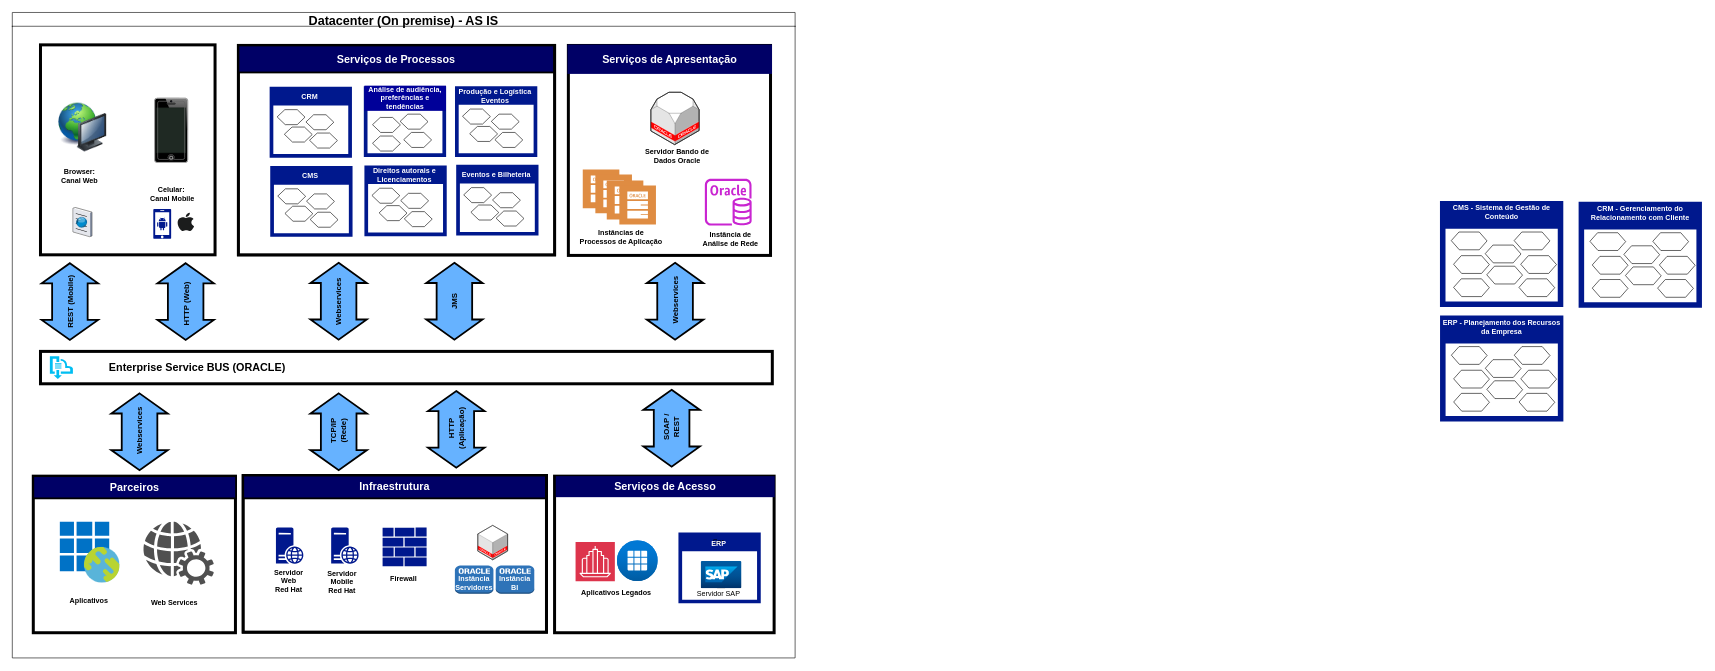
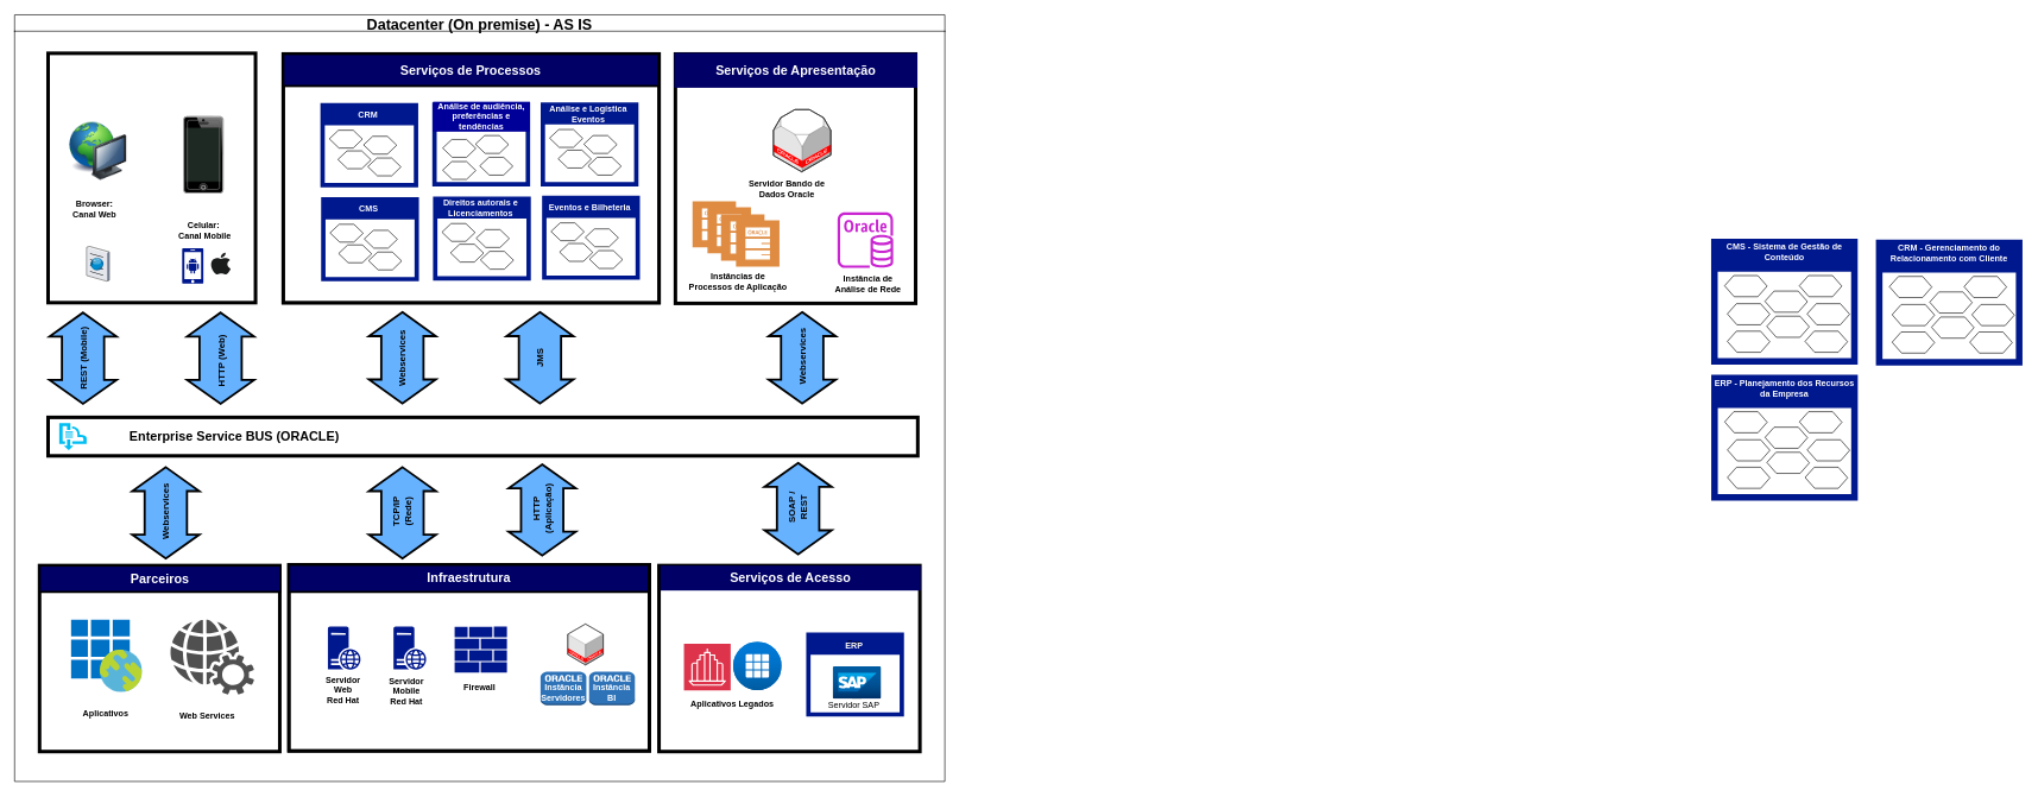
- <mxCell id="59" value="Produção e Logística Eventos" style="text;html=1;align=center;verticalAlign=middle;whiteSpace=wrap;rounded=0;fontColor=#FFFFFF;fontStyle=1" parent="53" vertex="1"><mxGeometry width="140" height="33" as="geometry" /></mxCell>
+ <mxCell id="59" value="Análise e Logística Eventos" style="text;html=1;align=center;verticalAlign=middle;whiteSpace=wrap;rounded=0;fontColor=#FFFFFF;fontStyle=1" parent="53" vertex="1"><mxGeometry width="140" height="33" as="geometry" /></mxCell>
- <mxCell id="109" value="&lt;b&gt;Servidor Bando de Dados Oracle&lt;/b&gt;" style="text;html=1;align=center;verticalAlign=middle;whiteSpace=wrap;rounded=0;container=0;" parent="1" vertex="1"><mxGeometry x="1072.49" y="246" width="113" height="27.27" as="geometry" /></mxCell>
+ <mxCell id="109" value="&lt;b&gt;Servidor Bando de Dados Oracle&lt;/b&gt;" style="text;html=1;align=center;verticalAlign=middle;whiteSpace=wrap;rounded=0;container=0;" parent="1" vertex="1"><mxGeometry x="1047.49" y="251" width="113" height="27.27" as="geometry" /></mxCell>
